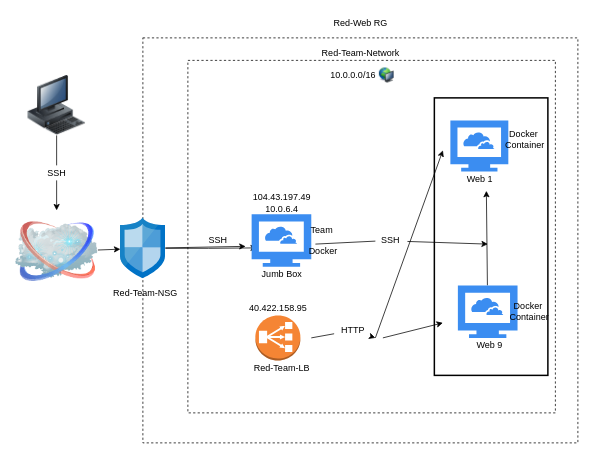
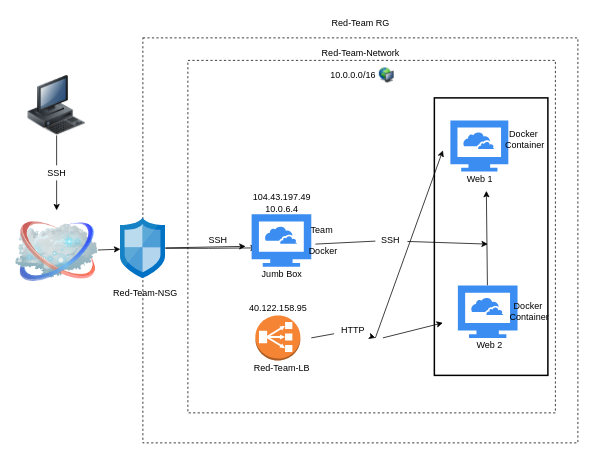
- <mxCell id="15" value="Red-Web RG" style="text;html=1;align=center;verticalAlign=middle;resizable=0;points=[];autosize=1;strokeColor=none;fillColor=none;" vertex="1" parent="1"><mxGeometry x="435" y="20" width="90" height="20" as="geometry" /></mxCell>
+ <mxCell id="15" value="Red-Team RG" style="text;html=1;align=center;verticalAlign=middle;resizable=0;points=[];autosize=1;strokeColor=none;fillColor=none;" vertex="1" parent="1"><mxGeometry x="435" y="20" width="90" height="20" as="geometry" /></mxCell>
- <mxCell id="38" value="40.422.158.95" style="text;html=1;align=center;verticalAlign=middle;resizable=0;points=[];autosize=1;strokeColor=none;fillColor=none;" vertex="1" parent="1"><mxGeometry x="324.55" y="400" width="90" height="20" as="geometry" /></mxCell>
+ <mxCell id="38" value="40.122.158.95" style="text;html=1;align=center;verticalAlign=middle;resizable=0;points=[];autosize=1;strokeColor=none;fillColor=none;" vertex="1" parent="1"><mxGeometry x="324.55" y="400" width="90" height="20" as="geometry" /></mxCell>
- <mxCell id="29" value="Web 9" style="text;html=1;align=center;verticalAlign=middle;resizable=0;points=[];autosize=1;strokeColor=none;fillColor=none;" vertex="1" parent="1"><mxGeometry x="627.27" y="450" width="50" height="20" as="geometry" /></mxCell>
+ <mxCell id="29" value="Web 2" style="text;html=1;align=center;verticalAlign=middle;resizable=0;points=[];autosize=1;strokeColor=none;fillColor=none;" vertex="1" parent="1"><mxGeometry x="627.27" y="450" width="50" height="20" as="geometry" /></mxCell>
